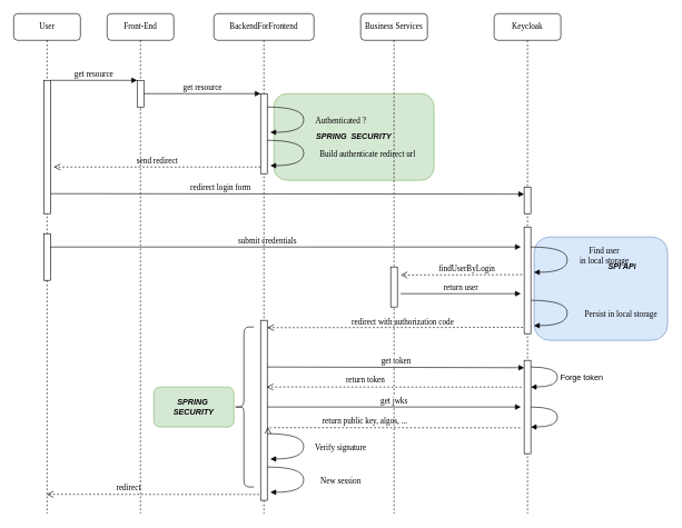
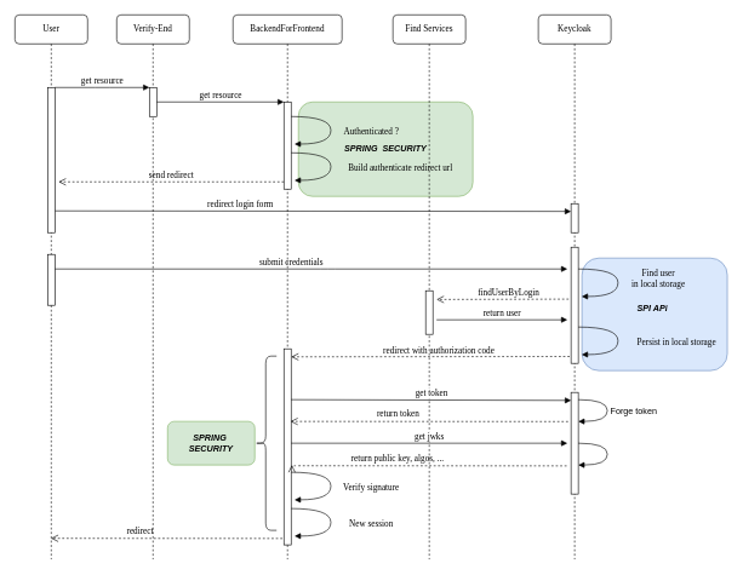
- <mxCell id="4" value="Front-End" style="shape=umlLifeline;perimeter=lifelinePerimeter;whiteSpace=wrap;html=1;container=1;collapsible=0;recursiveResize=0;outlineConnect=0;rounded=1;shadow=0;comic=0;labelBackgroundColor=none;strokeWidth=1;fontFamily=Verdana;fontSize=12;align=center;" parent="1" vertex="1"><mxGeometry x="160" y="20" width="100" height="750" as="geometry" /></mxCell>
+ <mxCell id="4" value="Verify-End" style="shape=umlLifeline;perimeter=lifelinePerimeter;whiteSpace=wrap;html=1;container=1;collapsible=0;recursiveResize=0;outlineConnect=0;rounded=1;shadow=0;comic=0;labelBackgroundColor=none;strokeWidth=1;fontFamily=Verdana;fontSize=12;align=center;" parent="1" vertex="1"><mxGeometry x="160" y="20" width="100" height="750" as="geometry" /></mxCell>
- <mxCell id="31" value="Business Services" style="shape=umlLifeline;perimeter=lifelinePerimeter;whiteSpace=wrap;html=1;container=1;collapsible=0;recursiveResize=0;outlineConnect=0;rounded=1;shadow=0;comic=0;labelBackgroundColor=none;strokeWidth=1;fontFamily=Verdana;fontSize=12;align=center;" parent="1" vertex="1"><mxGeometry x="540" y="20" width="100" height="750" as="geometry" /></mxCell>
+ <mxCell id="31" value="Find Services" style="shape=umlLifeline;perimeter=lifelinePerimeter;whiteSpace=wrap;html=1;container=1;collapsible=0;recursiveResize=0;outlineConnect=0;rounded=1;shadow=0;comic=0;labelBackgroundColor=none;strokeWidth=1;fontFamily=Verdana;fontSize=12;align=center;" parent="1" vertex="1"><mxGeometry x="540" y="20" width="100" height="750" as="geometry" /></mxCell>
- <mxCell id="41" value="&lt;i&gt;&lt;b&gt;SPI API&lt;/b&gt;&lt;/i&gt;" style="text;strokeColor=none;fillColor=none;align=left;verticalAlign=middle;spacingLeft=4;spacingRight=4;overflow=hidden;points=[[0,0.5],[1,0.5]];portConstraint=eastwest;rotatable=0;whiteSpace=wrap;html=1;" parent="1" vertex="1"><mxGeometry x="905" y="385" width="80" height="30" as="geometry" /></mxCell>
+ <mxCell id="41" value="&lt;i&gt;&lt;b&gt;SPI API&lt;/b&gt;&lt;/i&gt;" style="text;strokeColor=none;fillColor=none;align=left;verticalAlign=middle;spacingLeft=4;spacingRight=4;overflow=hidden;points=[[0,0.5],[1,0.5]];portConstraint=eastwest;rotatable=0;whiteSpace=wrap;html=1;" parent="1" vertex="1"><mxGeometry x="870" y="410" width="80" height="30" as="geometry" /></mxCell>
